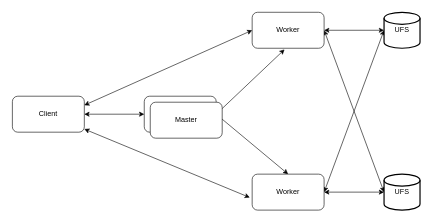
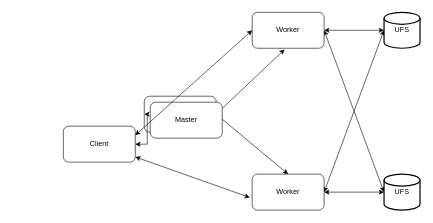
- <mxCell id="14" value="Client" style="rounded=1;whiteSpace=wrap;html=1;" parent="1" vertex="1"><mxGeometry x="20" y="160" width="120" height="60" as="geometry" /></mxCell>
+ <mxCell id="14" value="Client" style="rounded=1;whiteSpace=wrap;html=1;" parent="1" vertex="1"><mxGeometry x="105" y="210" width="120" height="60" as="geometry" /></mxCell>
